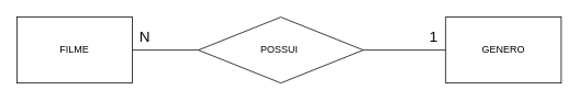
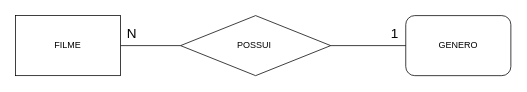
- <mxCell id="4" value="GENERO" style="rounded=0;whiteSpace=wrap;html=1;" parent="1" vertex="1"><mxGeometry x="540" y="20" width="140" height="80" as="geometry" /></mxCell>
+ <mxCell id="4" value="GENERO" style="whiteSpace=wrap;html=1;rounded=1;" parent="1" vertex="1"><mxGeometry x="540" y="20" width="140" height="80" as="geometry" /></mxCell>
